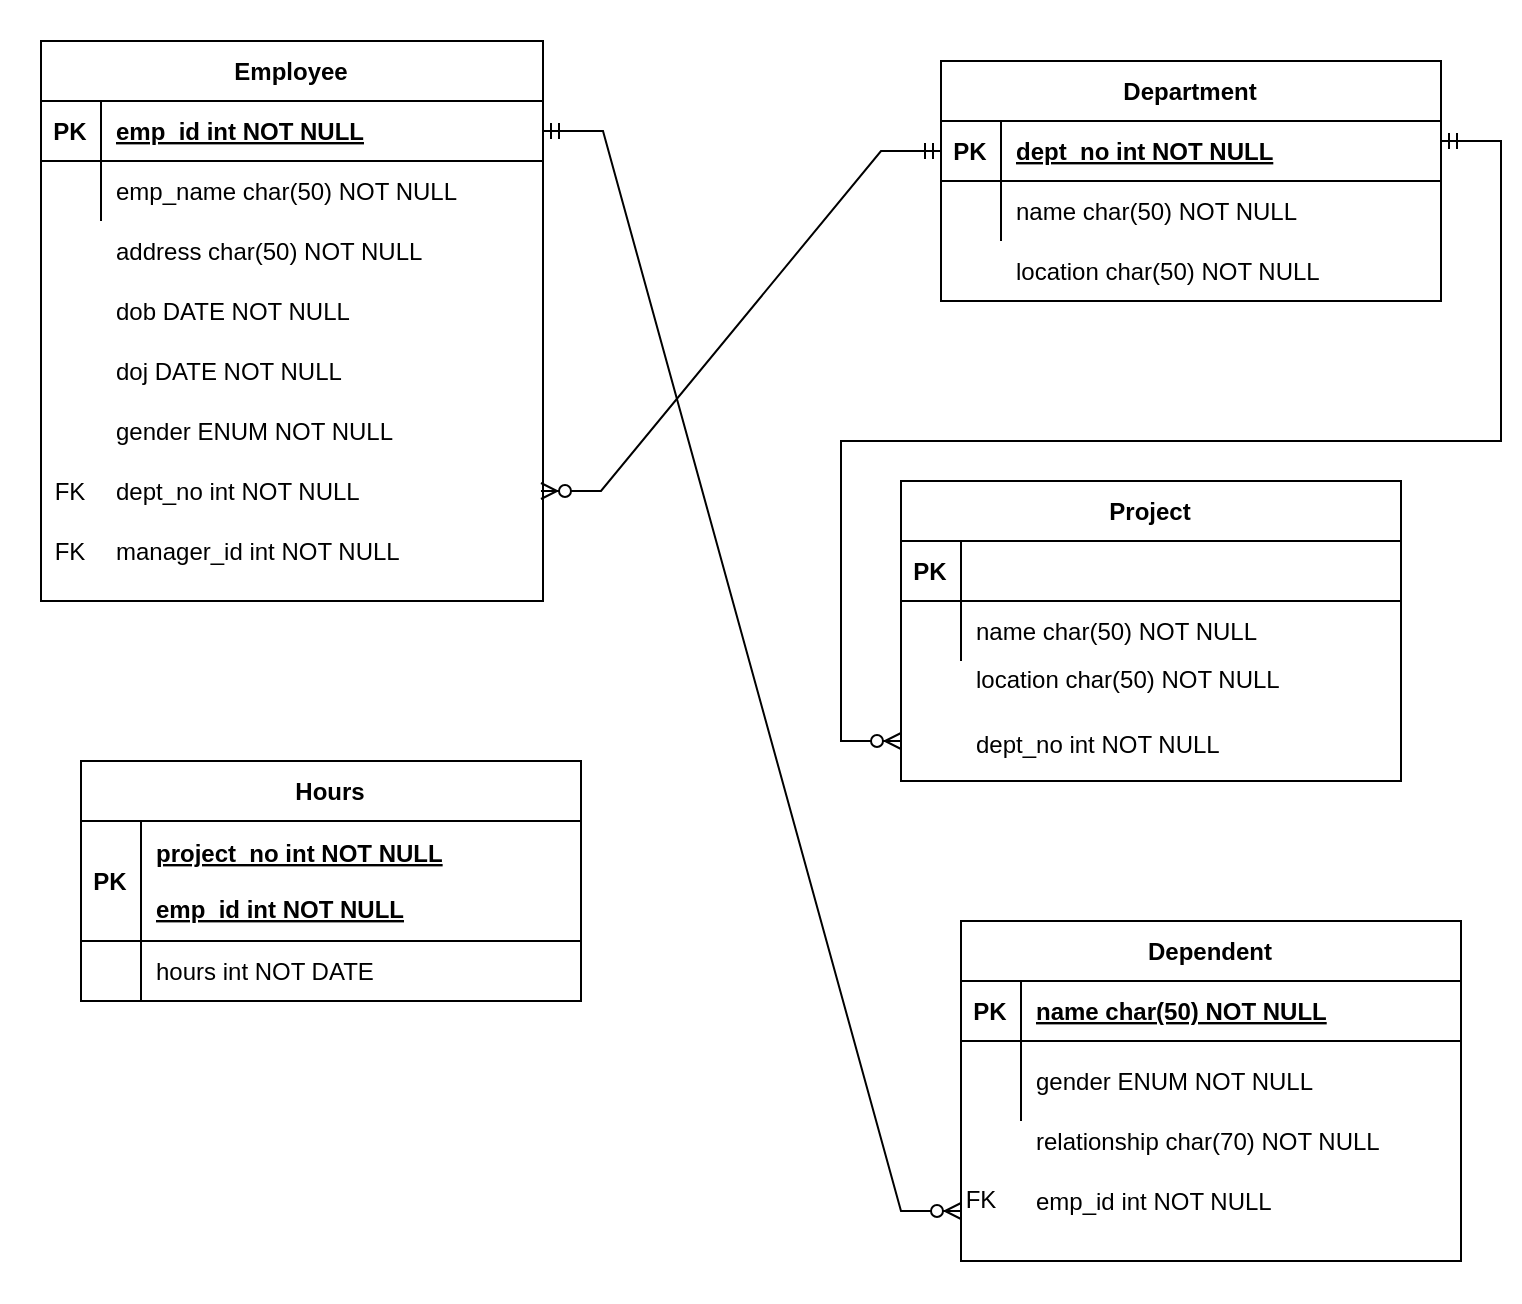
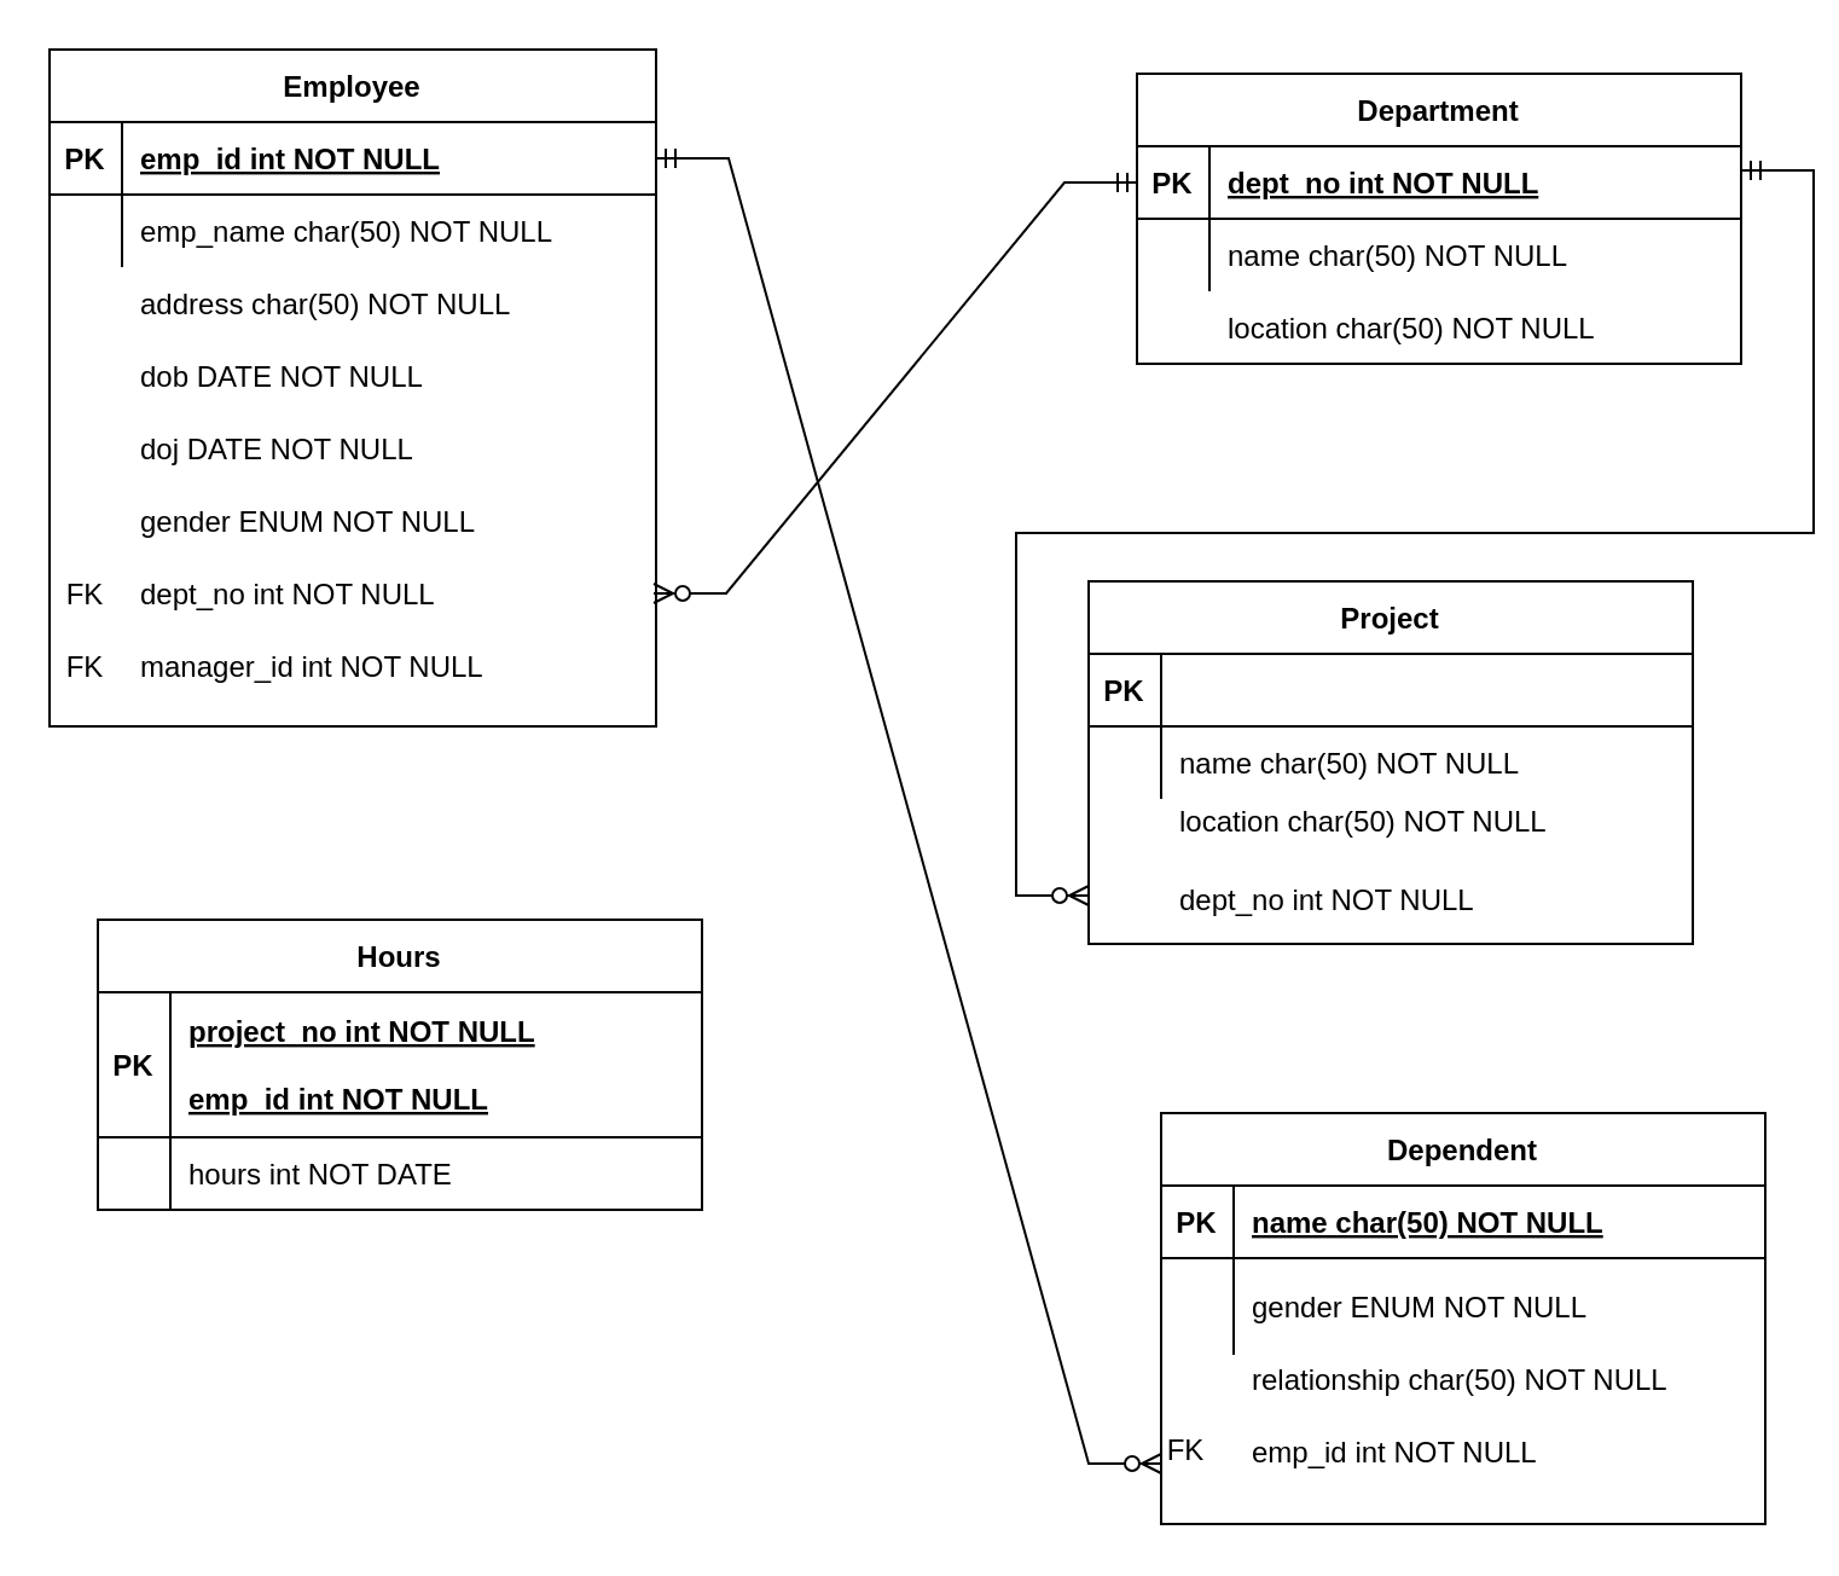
- <mxCell id="29" value="relationship char(70) NOT NULL" style="shape=partialRectangle;overflow=hidden;connectable=0;fillColor=none;top=0;left=0;bottom=0;right=0;align=left;spacingLeft=6;" vertex="1" parent="20"><mxGeometry x="30" y="95" width="220" height="30" as="geometry"><mxRectangle width="220" height="30" as="alternateBounds" /></mxGeometry></mxCell>
+ <mxCell id="29" value="relationship char(50) NOT NULL" style="shape=partialRectangle;overflow=hidden;connectable=0;fillColor=none;top=0;left=0;bottom=0;right=0;align=left;spacingLeft=6;" vertex="1" parent="20"><mxGeometry x="30" y="95" width="220" height="30" as="geometry"><mxRectangle width="220" height="30" as="alternateBounds" /></mxGeometry></mxCell>
